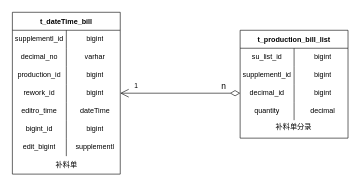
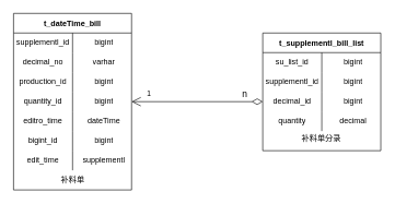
- <mxCell id="25" value="t_production_bill_list" style="shape=table;startSize=30;container=1;collapsible=0;childLayout=tableLayout;fixedRows=1;rowLines=0;fontStyle=1;" vertex="1" parent="1"><mxGeometry x="400" y="50" width="180" height="180" as="geometry" /></mxCell>
+ <mxCell id="25" value="t_supplementl_bill_list" style="shape=table;startSize=30;container=1;collapsible=0;childLayout=tableLayout;fixedRows=1;rowLines=0;fontStyle=1;" vertex="1" parent="1"><mxGeometry x="400" y="50" width="180" height="180" as="geometry" /></mxCell>
- <mxCell id="13" value="rework_id" style="shape=partialRectangle;html=1;whiteSpace=wrap;connectable=0;fillColor=none;top=0;left=0;bottom=0;right=0;overflow=hidden;" vertex="1" parent="12"><mxGeometry width="90" height="30" as="geometry"><mxRectangle width="90" height="30" as="alternateBounds" /></mxGeometry></mxCell>
+ <mxCell id="13" value="quantity_id" style="shape=partialRectangle;html=1;whiteSpace=wrap;connectable=0;fillColor=none;top=0;left=0;bottom=0;right=0;overflow=hidden;" vertex="1" parent="12"><mxGeometry width="90" height="30" as="geometry"><mxRectangle width="90" height="30" as="alternateBounds" /></mxGeometry></mxCell>
- <mxCell id="22" value="edit_bigint" style="shape=partialRectangle;html=1;whiteSpace=wrap;connectable=0;fillColor=none;top=0;left=0;bottom=0;right=0;overflow=hidden;" vertex="1" parent="21"><mxGeometry width="90" height="30" as="geometry"><mxRectangle width="90" height="30" as="alternateBounds" /></mxGeometry></mxCell>
+ <mxCell id="22" value="edit_time" style="shape=partialRectangle;html=1;whiteSpace=wrap;connectable=0;fillColor=none;top=0;left=0;bottom=0;right=0;overflow=hidden;" vertex="1" parent="21"><mxGeometry width="90" height="30" as="geometry"><mxRectangle width="90" height="30" as="alternateBounds" /></mxGeometry></mxCell>
